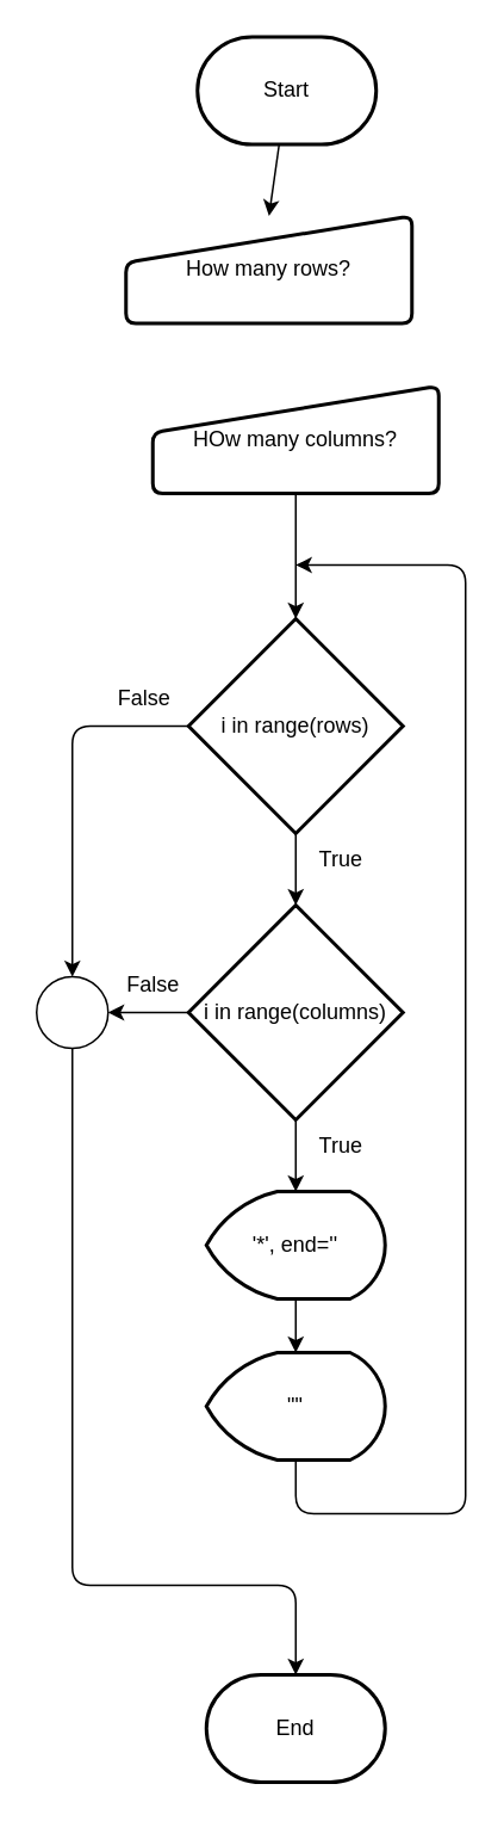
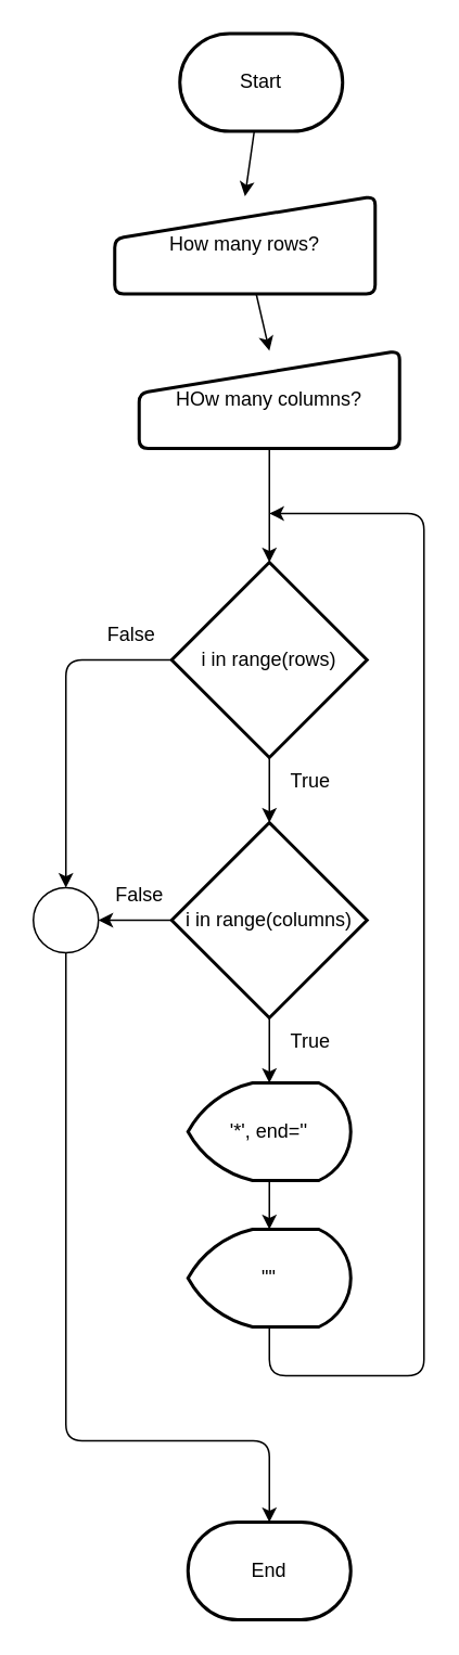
+ <mxCell id="5" style="edgeStyle=none;html=1;entryX=0.5;entryY=0;entryDx=0;entryDy=0;" edge="1" parent="1" source="6" target="8"><mxGeometry relative="1" as="geometry" /></mxCell>
